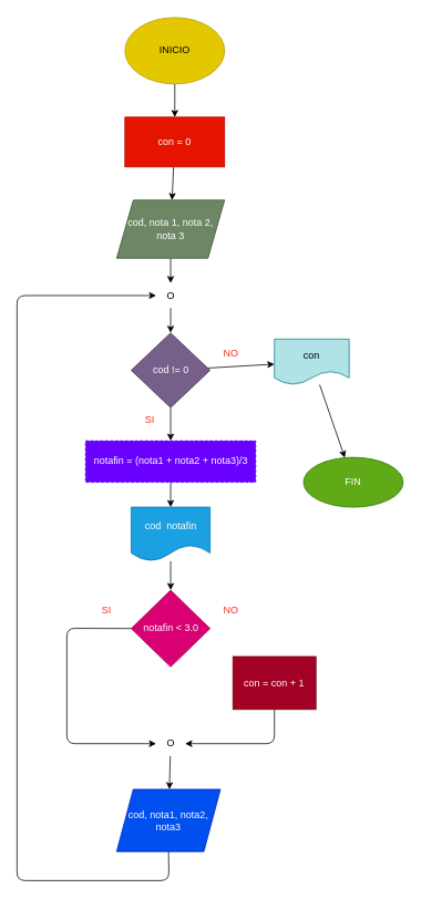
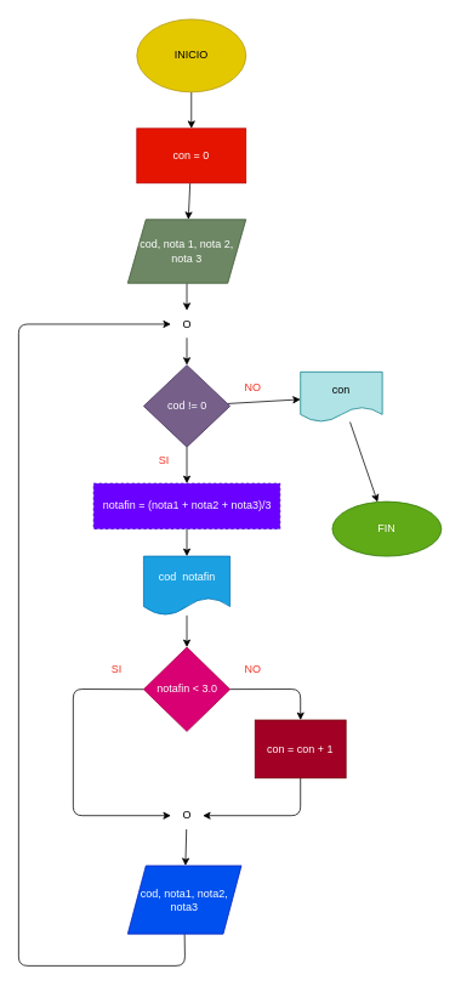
+ <mxCell id="21" value="" style="edgeStyle=none;html=1;fontColor=#F03224;" parent="1" source="22" target="23" edge="1"><mxGeometry relative="1" as="geometry"><Array as="points"><mxPoint x="330" y="756" /></Array></mxGeometry></mxCell>
